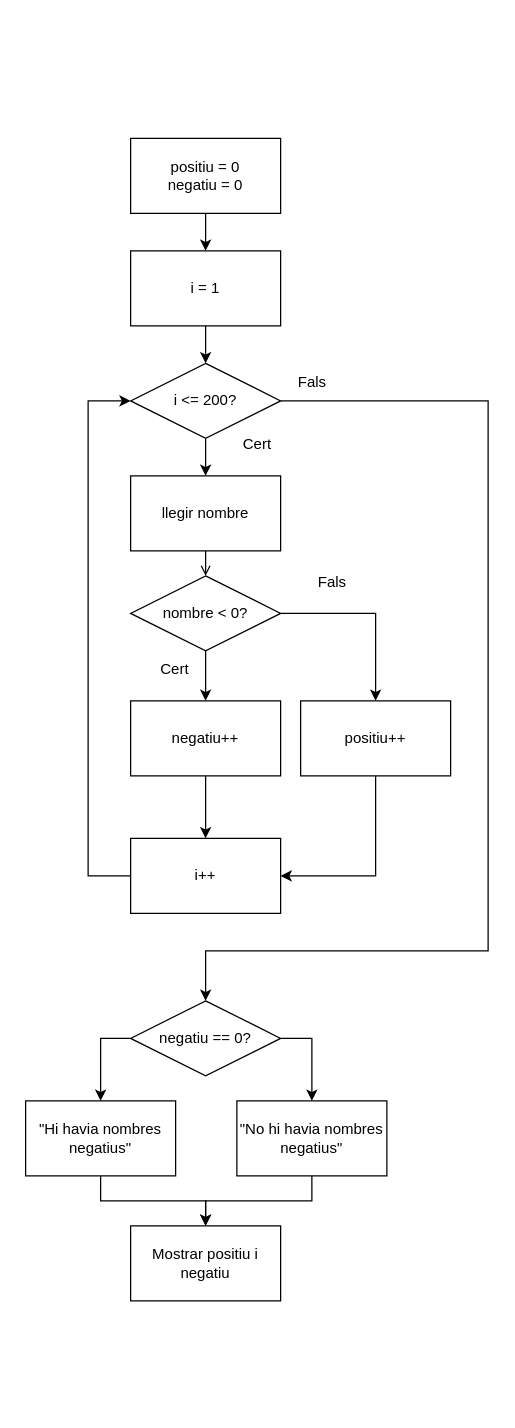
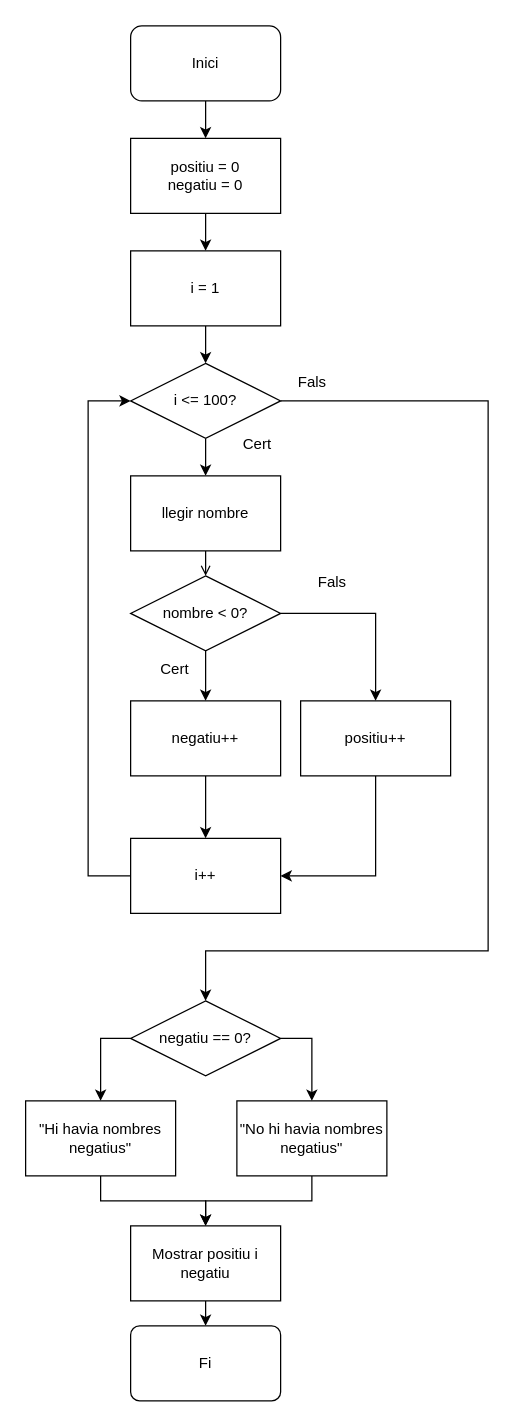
+ <mxCell id="3" value="&lt;div&gt;Inici&lt;/div&gt;" style="rounded=1;whiteSpace=wrap;html=1;" parent="1" vertex="1"><mxGeometry x="104" width="120" height="60" as="geometry" y="20" /></mxCell>
+ <mxCell id="2" style="edgeStyle=orthogonalEdgeStyle;rounded=0;orthogonalLoop=1;jettySize=auto;html=1;entryX=0.5;entryY=0;entryDx=0;entryDy=0;" parent="1" source="3" target="13" edge="1"><mxGeometry relative="1" as="geometry"><mxPoint x="164" y="110" as="targetPoint" /></mxGeometry></mxCell>
- <mxCell id="9" value="i &amp;lt;= 200?" style="rhombus;whiteSpace=wrap;html=1;" parent="1" vertex="1"><mxGeometry x="104" y="290" width="120" height="60" as="geometry" /></mxCell>
+ <mxCell id="9" value="i &amp;lt;= 100?" style="rhombus;whiteSpace=wrap;html=1;" parent="1" vertex="1"><mxGeometry x="104" y="290" width="120" height="60" as="geometry" /></mxCell>
+ <mxCell id="25" style="edgeStyle=orthogonalEdgeStyle;rounded=0;orthogonalLoop=1;jettySize=auto;html=1;exitX=0.5;exitY=1;exitDx=0;exitDy=0;entryX=0.5;entryY=0;entryDx=0;entryDy=0;" parent="1" source="26" target="4" edge="1"><mxGeometry relative="1" as="geometry" /></mxCell>
+ <mxCell id="4" value="Fi" style="whiteSpace=wrap;html=1;rounded=1;arcSize=12;" parent="1" vertex="1"><mxGeometry x="104" y="1060" width="120" height="60" as="geometry" /></mxCell>
